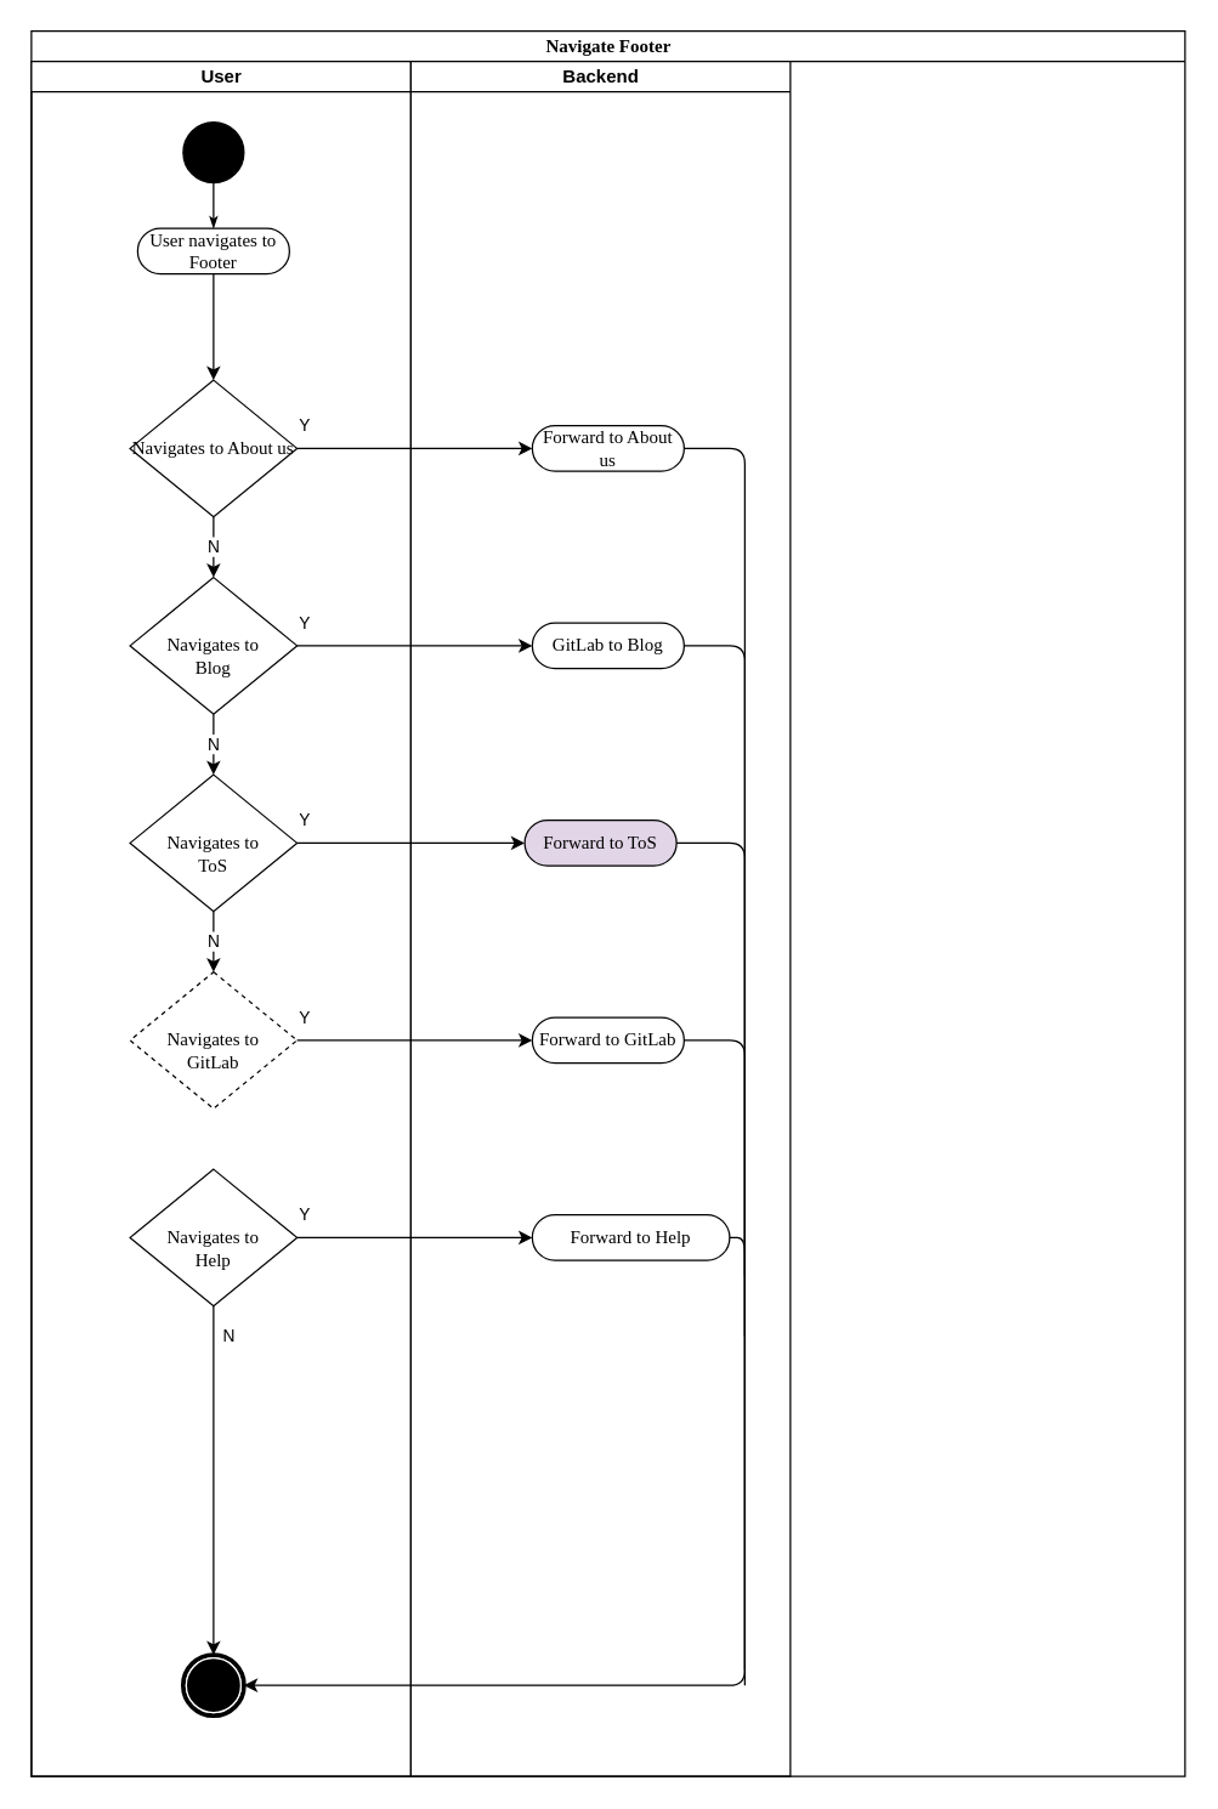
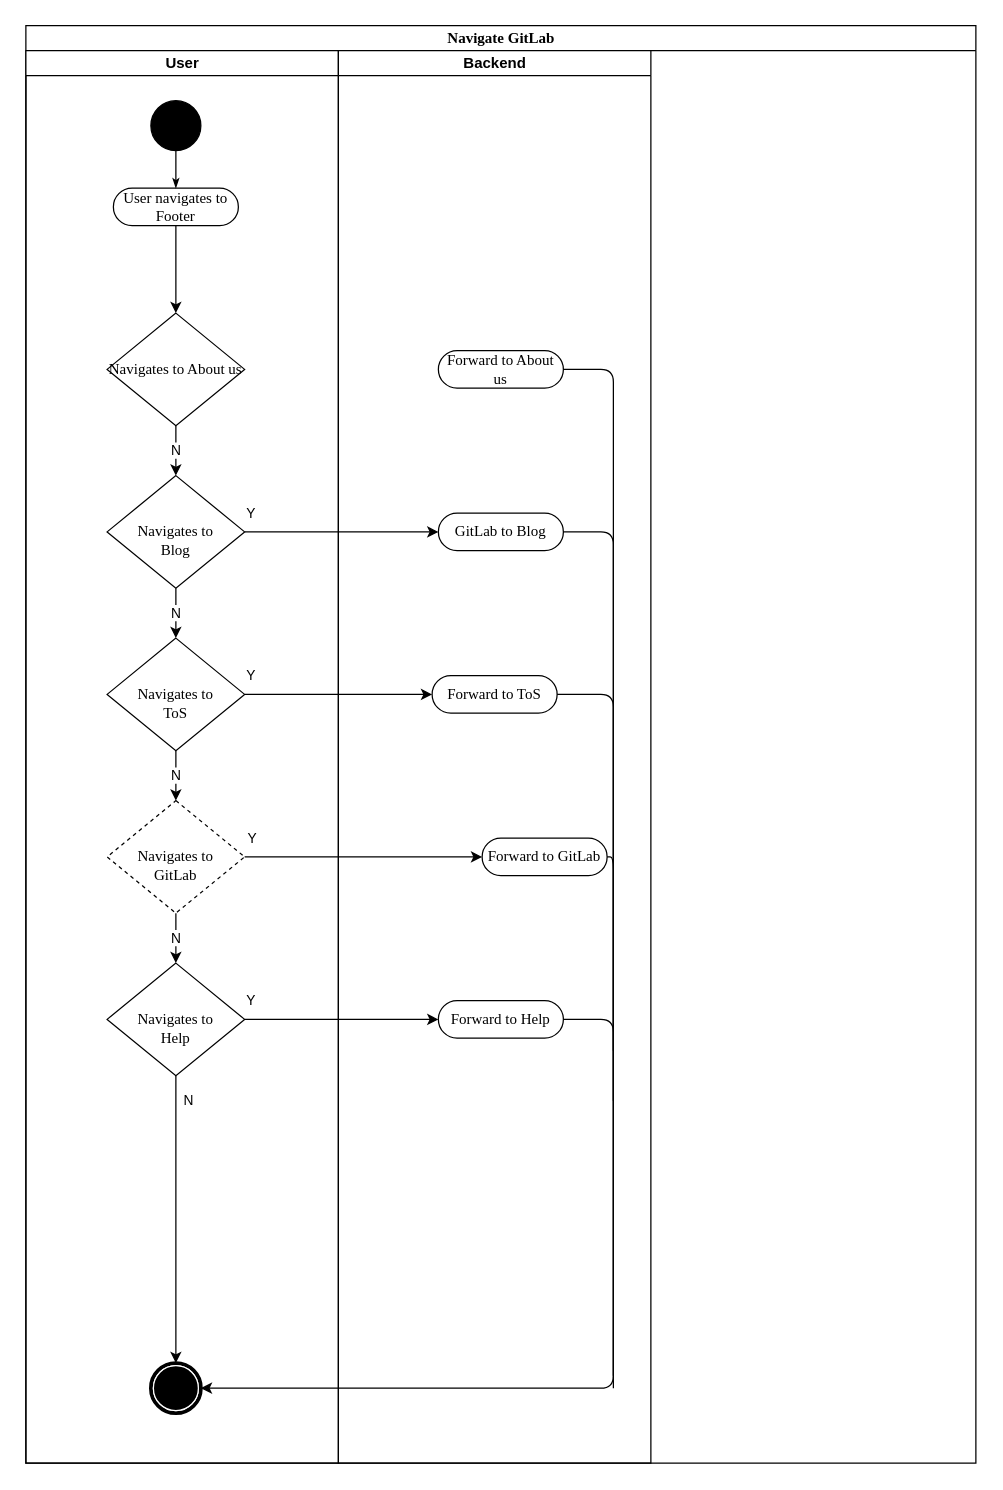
- <mxCell id="2" value="Navigate Footer" style="swimlane;html=1;childLayout=stackLayout;startSize=20;rounded=0;shadow=0;comic=0;labelBackgroundColor=none;strokeColor=#000000;strokeWidth=1;fillColor=#ffffff;fontFamily=Verdana;fontSize=12;fontColor=#000000;align=center;" parent="1" vertex="1"><mxGeometry x="20" y="20" width="760" height="1150" as="geometry" /></mxCell>
+ <mxCell id="2" value="Navigate GitLab" style="swimlane;html=1;childLayout=stackLayout;startSize=20;rounded=0;shadow=0;comic=0;labelBackgroundColor=none;strokeColor=#000000;strokeWidth=1;fillColor=#ffffff;fontFamily=Verdana;fontSize=12;fontColor=#000000;align=center;" parent="1" vertex="1"><mxGeometry x="20" y="20" width="760" height="1150" as="geometry" /></mxCell>
- <mxCell id="25" value="Y" style="edgeStyle=orthogonalEdgeStyle;rounded=0;orthogonalLoop=1;jettySize=auto;html=1;entryX=0;entryY=0.5;entryDx=0;entryDy=0;" edge="1" parent="2" source="9" target="22"><mxGeometry x="-0.935" y="15" relative="1" as="geometry"><mxPoint x="255" y="275" as="targetPoint" /><mxPoint as="offset" /></mxGeometry></mxCell>
- <mxCell id="24" value="Forward to ToS" style="rounded=1;whiteSpace=wrap;html=1;shadow=0;comic=0;labelBackgroundColor=none;strokeColor=#000000;strokeWidth=1;fillColor=#e1d5e7;fontFamily=Verdana;fontSize=12;fontColor=#000000;align=center;arcSize=50;" vertex="1" parent="19"><mxGeometry x="75" y="500" width="100" height="30" as="geometry" /></mxCell>
+ <mxCell id="24" value="Forward to ToS" style="rounded=1;whiteSpace=wrap;html=1;shadow=0;comic=0;labelBackgroundColor=none;strokeColor=#000000;strokeWidth=1;fillColor=#ffffff;fontFamily=Verdana;fontSize=12;fontColor=#000000;align=center;arcSize=50;" vertex="1" parent="19"><mxGeometry x="75" y="500" width="100" height="30" as="geometry" /></mxCell>
- <mxCell id="20" value="Forward to GitLab" style="rounded=1;whiteSpace=wrap;html=1;shadow=0;comic=0;labelBackgroundColor=none;strokeColor=#000000;strokeWidth=1;fillColor=#ffffff;fontFamily=Verdana;fontSize=12;fontColor=#000000;align=center;arcSize=50;" vertex="1" parent="19"><mxGeometry x="80" y="630" width="100" height="30" as="geometry" /></mxCell>
+ <mxCell id="20" value="Forward to GitLab" style="rounded=1;whiteSpace=wrap;html=1;shadow=0;comic=0;labelBackgroundColor=none;strokeColor=#000000;strokeWidth=1;fillColor=#ffffff;fontFamily=Verdana;fontSize=12;fontColor=#000000;align=center;arcSize=50;" vertex="1" parent="19"><mxGeometry x="115" y="630" width="100" height="30" as="geometry" /></mxCell>
+ <mxCell id="10" value="N" style="edgeStyle=orthogonalEdgeStyle;rounded=0;orthogonalLoop=1;jettySize=auto;html=1;" edge="1" parent="3" source="13" target="17"><mxGeometry relative="1" as="geometry" /></mxCell>
- <mxCell id="23" value="Forward to Help" style="rounded=1;whiteSpace=wrap;html=1;shadow=0;comic=0;labelBackgroundColor=none;strokeColor=#000000;strokeWidth=1;fillColor=#ffffff;fontFamily=Verdana;fontSize=12;fontColor=#000000;align=center;arcSize=50;" vertex="1" parent="19"><mxGeometry x="80" y="760" width="130" height="30" as="geometry" /></mxCell>
+ <mxCell id="23" value="Forward to Help" style="rounded=1;whiteSpace=wrap;html=1;shadow=0;comic=0;labelBackgroundColor=none;strokeColor=#000000;strokeWidth=1;fillColor=#ffffff;fontFamily=Verdana;fontSize=12;fontColor=#000000;align=center;arcSize=50;" vertex="1" parent="19"><mxGeometry x="80" y="760" width="100" height="30" as="geometry" /></mxCell>
